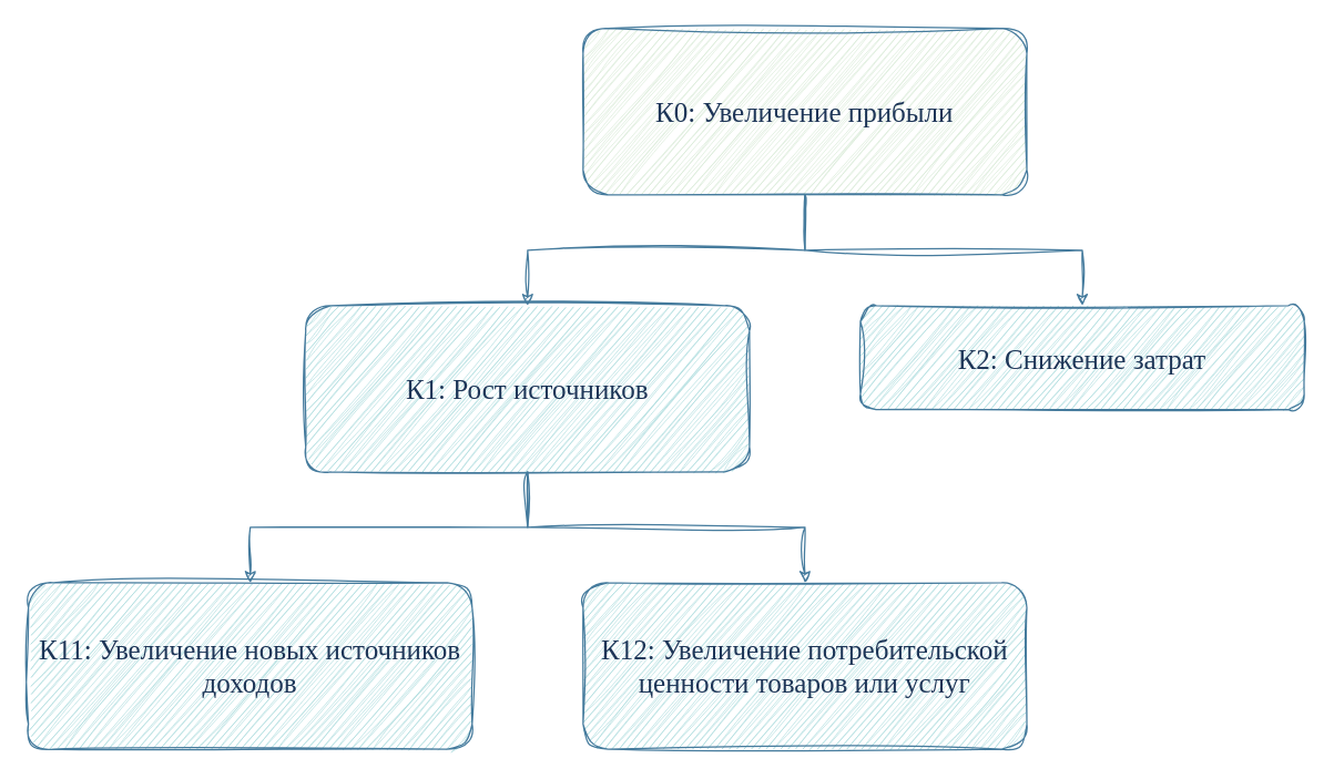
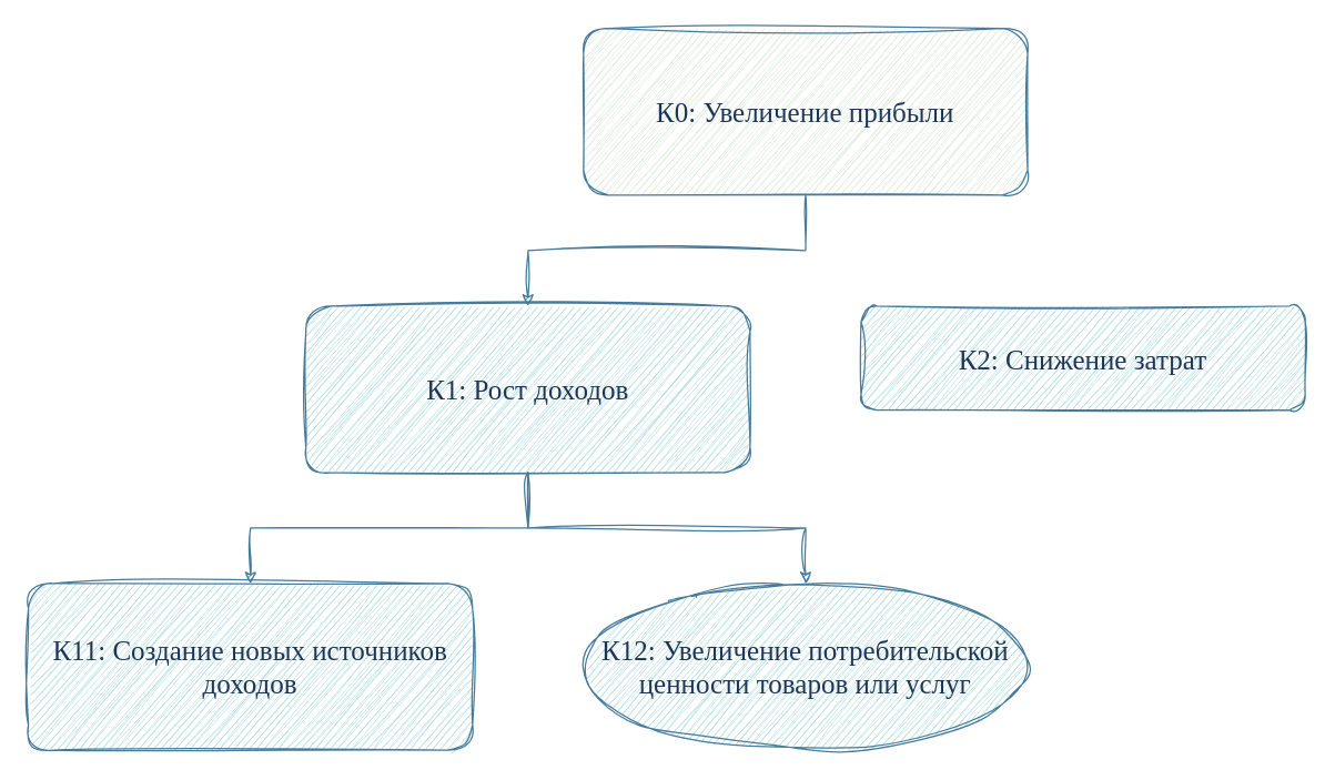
- <mxCell id="2" style="edgeStyle=orthogonalEdgeStyle;rounded=0;sketch=1;hachureGap=4;jiggle=2;curveFitting=1;orthogonalLoop=1;jettySize=auto;html=1;entryX=0.5;entryY=0;entryDx=0;entryDy=0;fontFamily=Verdana;fontSize=16;labelBackgroundColor=none;strokeColor=#457B9D;fontColor=default;" edge="1" parent="1" source="4" target="8"><mxGeometry relative="1" as="geometry" /></mxCell>
- <mxCell id="7" value="&lt;font face=&quot;Verdana&quot;&gt;К1: Рост источников&lt;/font&gt;" style="rounded=1;whiteSpace=wrap;html=1;sketch=1;hachureGap=4;jiggle=2;curveFitting=1;fontFamily=Architects Daughter;fontSource=https%3A%2F%2Ffonts.googleapis.com%2Fcss%3Ffamily%3DArchitects%2BDaughter;fontSize=20;labelBackgroundColor=none;fillColor=#A8DADC;strokeColor=#457B9D;fontColor=#1D3557;" vertex="1" parent="1"><mxGeometry x="220" y="220" width="320" height="120" as="geometry" /></mxCell>
+ <mxCell id="7" value="&lt;font face=&quot;Verdana&quot;&gt;К1: Рост доходов&lt;/font&gt;" style="rounded=1;whiteSpace=wrap;html=1;sketch=1;hachureGap=4;jiggle=2;curveFitting=1;fontFamily=Architects Daughter;fontSource=https%3A%2F%2Ffonts.googleapis.com%2Fcss%3Ffamily%3DArchitects%2BDaughter;fontSize=20;labelBackgroundColor=none;fillColor=#A8DADC;strokeColor=#457B9D;fontColor=#1D3557;" vertex="1" parent="1"><mxGeometry x="220" y="220" width="320" height="120" as="geometry" /></mxCell>
- <mxCell id="9" value="&lt;font face=&quot;Verdana&quot;&gt;К11: Увеличение новых источников доходов&lt;/font&gt;" style="rounded=1;whiteSpace=wrap;html=1;sketch=1;hachureGap=4;jiggle=2;curveFitting=1;fontFamily=Architects Daughter;fontSource=https%3A%2F%2Ffonts.googleapis.com%2Fcss%3Ffamily%3DArchitects%2BDaughter;fontSize=20;labelBackgroundColor=none;fillColor=#A8DADC;strokeColor=#457B9D;fontColor=#1D3557;" vertex="1" parent="1"><mxGeometry x="20" y="420" width="320" height="120" as="geometry" /></mxCell>
+ <mxCell id="9" value="&lt;font face=&quot;Verdana&quot;&gt;К11: Создание новых источников доходов&lt;/font&gt;" style="rounded=1;whiteSpace=wrap;html=1;sketch=1;hachureGap=4;jiggle=2;curveFitting=1;fontFamily=Architects Daughter;fontSource=https%3A%2F%2Ffonts.googleapis.com%2Fcss%3Ffamily%3DArchitects%2BDaughter;fontSize=20;labelBackgroundColor=none;fillColor=#A8DADC;strokeColor=#457B9D;fontColor=#1D3557;" vertex="1" parent="1"><mxGeometry x="20" y="420" width="320" height="120" as="geometry" /></mxCell>
- <mxCell id="10" value="&lt;font face=&quot;Verdana&quot;&gt;К12: Увеличение потребительской ценности товаров или услуг&lt;/font&gt;" style="rounded=1;whiteSpace=wrap;html=1;sketch=1;hachureGap=4;jiggle=2;curveFitting=1;fontFamily=Architects Daughter;fontSource=https%3A%2F%2Ffonts.googleapis.com%2Fcss%3Ffamily%3DArchitects%2BDaughter;fontSize=20;labelBackgroundColor=none;fillColor=#A8DADC;strokeColor=#457B9D;fontColor=#1D3557;" vertex="1" parent="1"><mxGeometry x="420" y="420" width="320" height="120" as="geometry" /></mxCell>
+ <mxCell id="10" value="&lt;font face=&quot;Verdana&quot;&gt;К12: Увеличение потребительской ценности товаров или услуг&lt;/font&gt;" style="ellipse;whiteSpace=wrap;html=1;sketch=1;hachureGap=4;jiggle=2;curveFitting=1;fontFamily=Architects Daughter;fontSource=https%3A%2F%2Ffonts.googleapis.com%2Fcss%3Ffamily%3DArchitects%2BDaughter;fontSize=20;labelBackgroundColor=none;fillColor=#A8DADC;strokeColor=#457B9D;fontColor=#1D3557;" vertex="1" parent="1"><mxGeometry x="420" y="420" width="320" height="120" as="geometry" /></mxCell>
